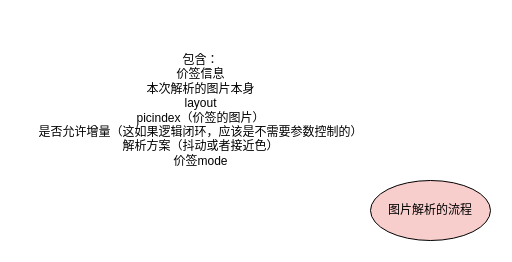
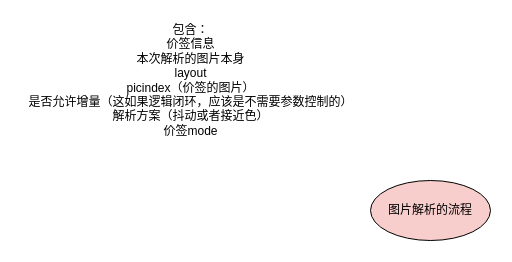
- <mxCell id="3" value="包含：&lt;br&gt;价签信息&lt;br&gt;本次解析的图片本身&lt;br&gt;layout&lt;br&gt;picindex（价签的图片）&lt;br&gt;是否允许增量（这如果逻辑闭环，应该是不需要参数控制的）&lt;br&gt;解析方案（抖动或者接近色）&lt;br&gt;价签mode" style="text;html=1;align=center;verticalAlign=middle;resizable=0;points=[];autosize=1;strokeColor=none;fillColor=none;" vertex="1" parent="1"><mxGeometry x="30" y="50" width="340" height="120" as="geometry" /></mxCell>
+ <mxCell id="3" value="包含：&lt;br&gt;价签信息&lt;br&gt;本次解析的图片本身&lt;br&gt;layout&lt;br&gt;picindex（价签的图片）&lt;br&gt;是否允许增量（这如果逻辑闭环，应该是不需要参数控制的）&lt;br&gt;解析方案（抖动或者接近色）&lt;br&gt;价签mode" style="text;html=1;align=center;verticalAlign=middle;resizable=0;points=[];autosize=1;strokeColor=none;fillColor=none;" vertex="1" parent="1"><mxGeometry width="340" height="120" as="geometry" x="20" y="20" /></mxCell>
